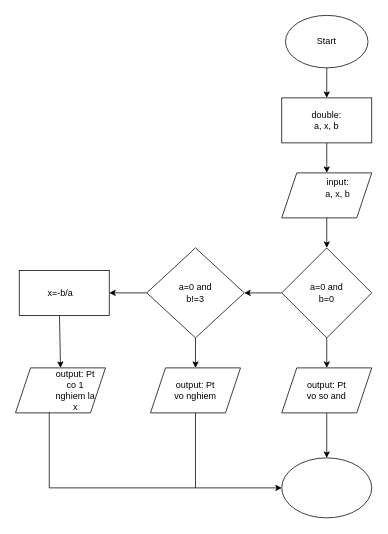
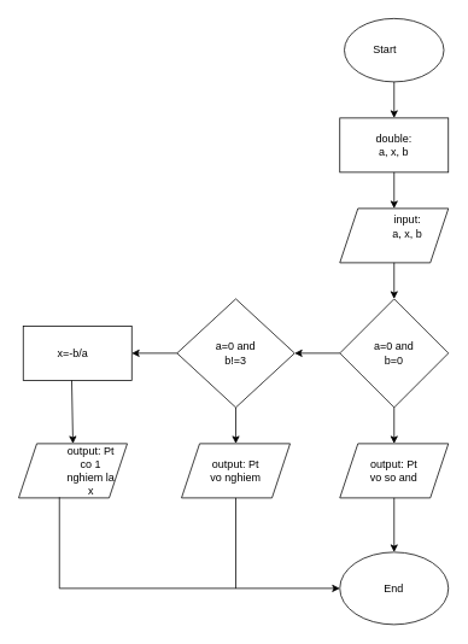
- <mxCell id="23" value="Start" style="text;html=1;align=center;verticalAlign=middle;whiteSpace=wrap;rounded=0;" vertex="1" parent="1"><mxGeometry x="405" y="40" width="60" height="30" as="geometry" /></mxCell>
+ <mxCell id="23" value="Start" style="text;html=1;align=center;verticalAlign=middle;whiteSpace=wrap;rounded=0;" vertex="1" parent="1"><mxGeometry x="395" y="40" width="60" height="30" as="geometry" /></mxCell>
+ <mxCell id="33" value="End" style="text;html=1;align=center;verticalAlign=middle;whiteSpace=wrap;rounded=0;" vertex="1" parent="1"><mxGeometry x="405" y="635" width="60" height="30" as="geometry" /></mxCell>
